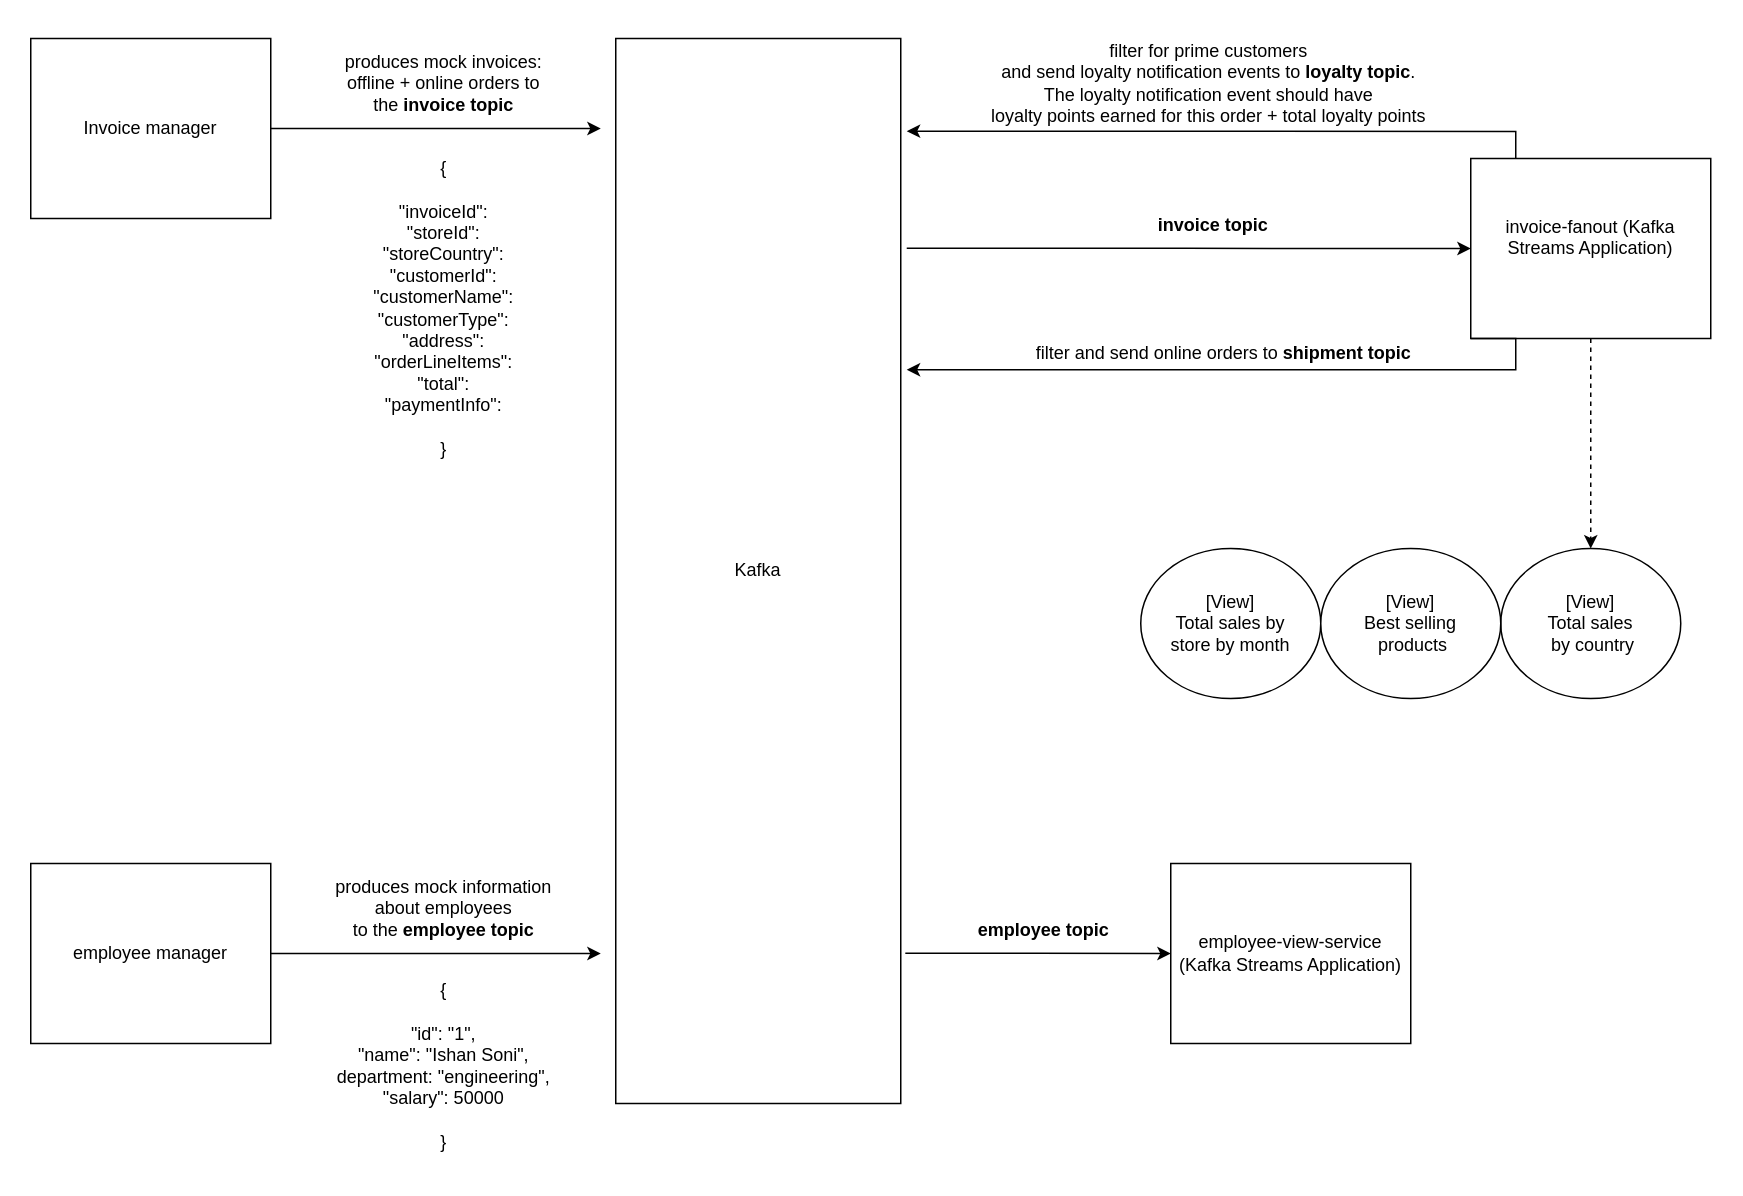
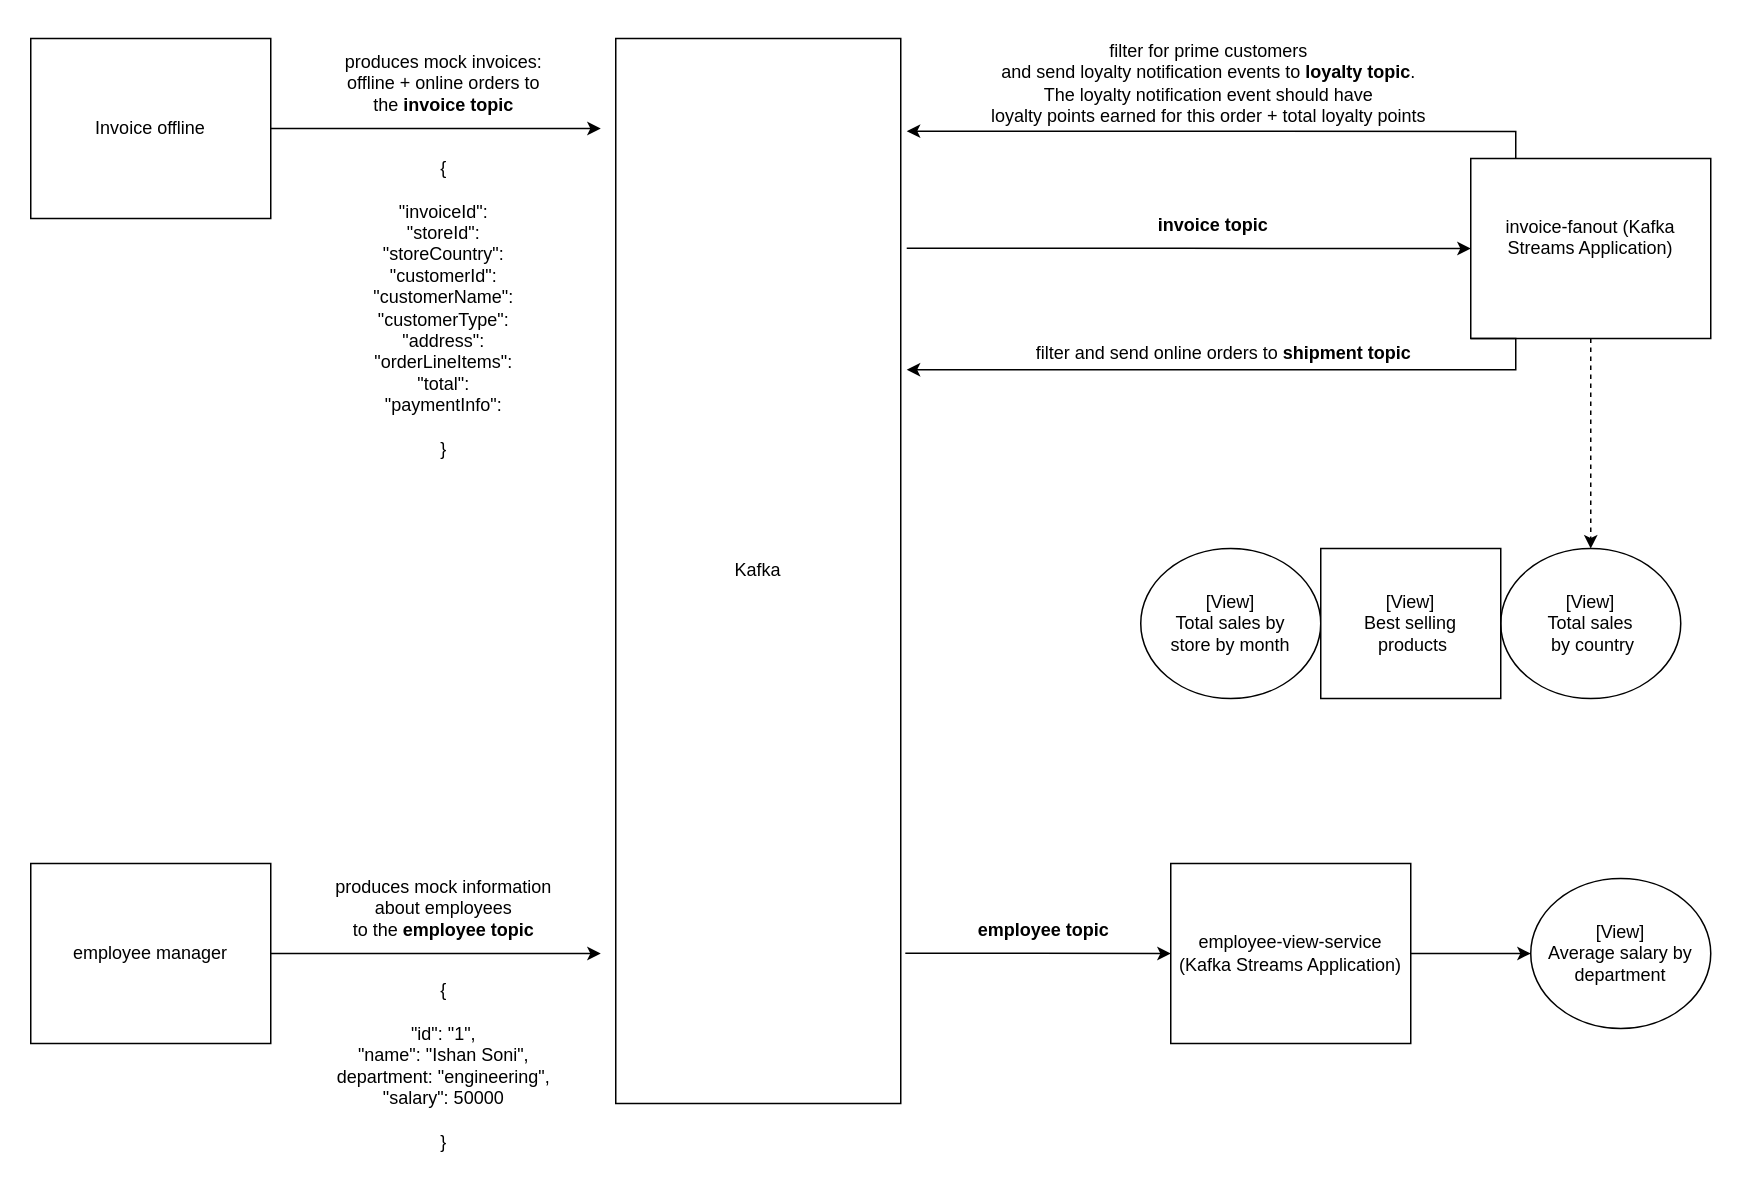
- <mxCell id="3" value="Invoice manager" style="rounded=0;whiteSpace=wrap;html=1;" parent="1" vertex="1"><mxGeometry x="20" y="25" width="160" height="120" as="geometry" /></mxCell>
+ <mxCell id="3" value="Invoice offline" style="rounded=0;whiteSpace=wrap;html=1;" parent="1" vertex="1"><mxGeometry x="20" y="25" width="160" height="120" as="geometry" /></mxCell>
- <mxCell id="12" value="&lt;div&gt;[View]&lt;/div&gt;&lt;div&gt;Best selling&lt;/div&gt;&lt;div&gt;&amp;nbsp;products&lt;br&gt;&lt;/div&gt;" style="ellipse;whiteSpace=wrap;html=1;" parent="1" vertex="1"><mxGeometry x="880" y="365" width="120" height="100" as="geometry" /></mxCell>
+ <mxCell id="12" value="&lt;div&gt;[View]&lt;/div&gt;&lt;div&gt;Best selling&lt;/div&gt;&lt;div&gt;&amp;nbsp;products&lt;br&gt;&lt;/div&gt;" style="whiteSpace=wrap;html=1;rounded=0;" parent="1" vertex="1"><mxGeometry x="880" y="365" width="120" height="100" as="geometry" /></mxCell>
+ <mxCell id="19" style="edgeStyle=orthogonalEdgeStyle;rounded=0;orthogonalLoop=1;jettySize=auto;html=1;" edge="1" parent="1" source="20" target="23"><mxGeometry relative="1" as="geometry" /></mxCell>
+ <mxCell id="23" value="&lt;div&gt;[View]&lt;/div&gt;Average salary by department" style="ellipse;whiteSpace=wrap;html=1;" parent="1" vertex="1"><mxGeometry x="1020" y="585" width="120" height="100" as="geometry" /></mxCell>
